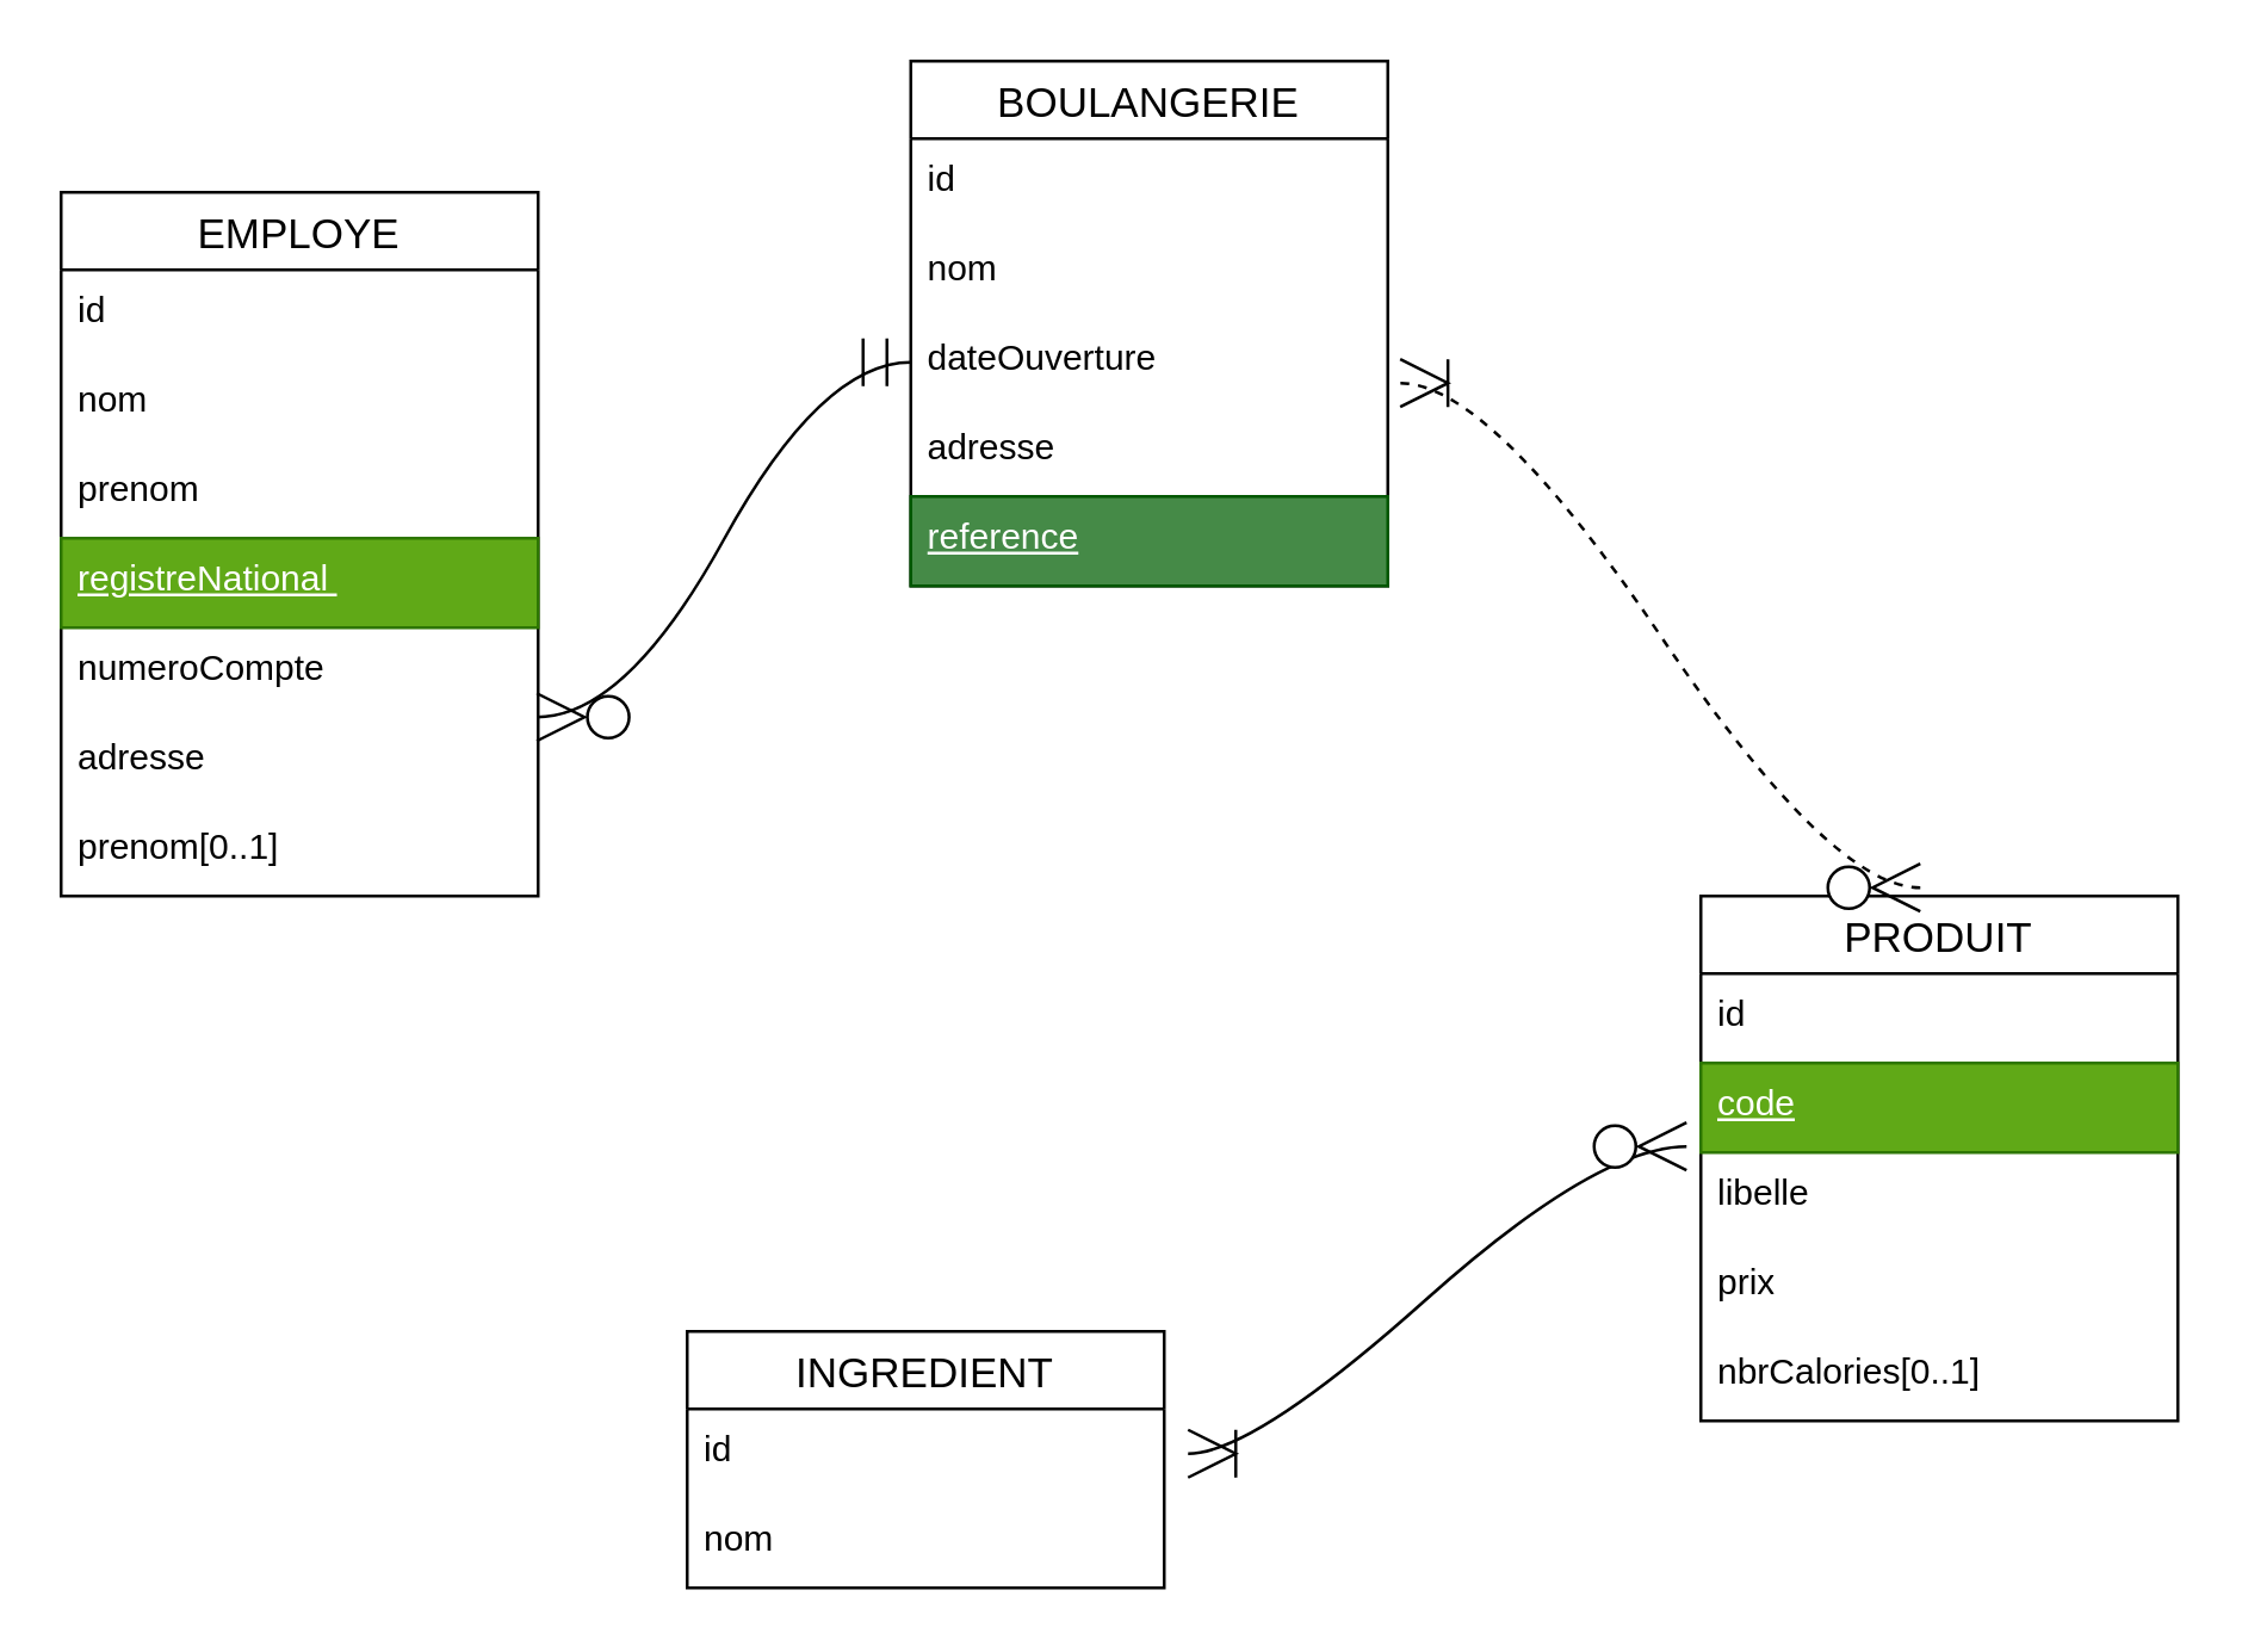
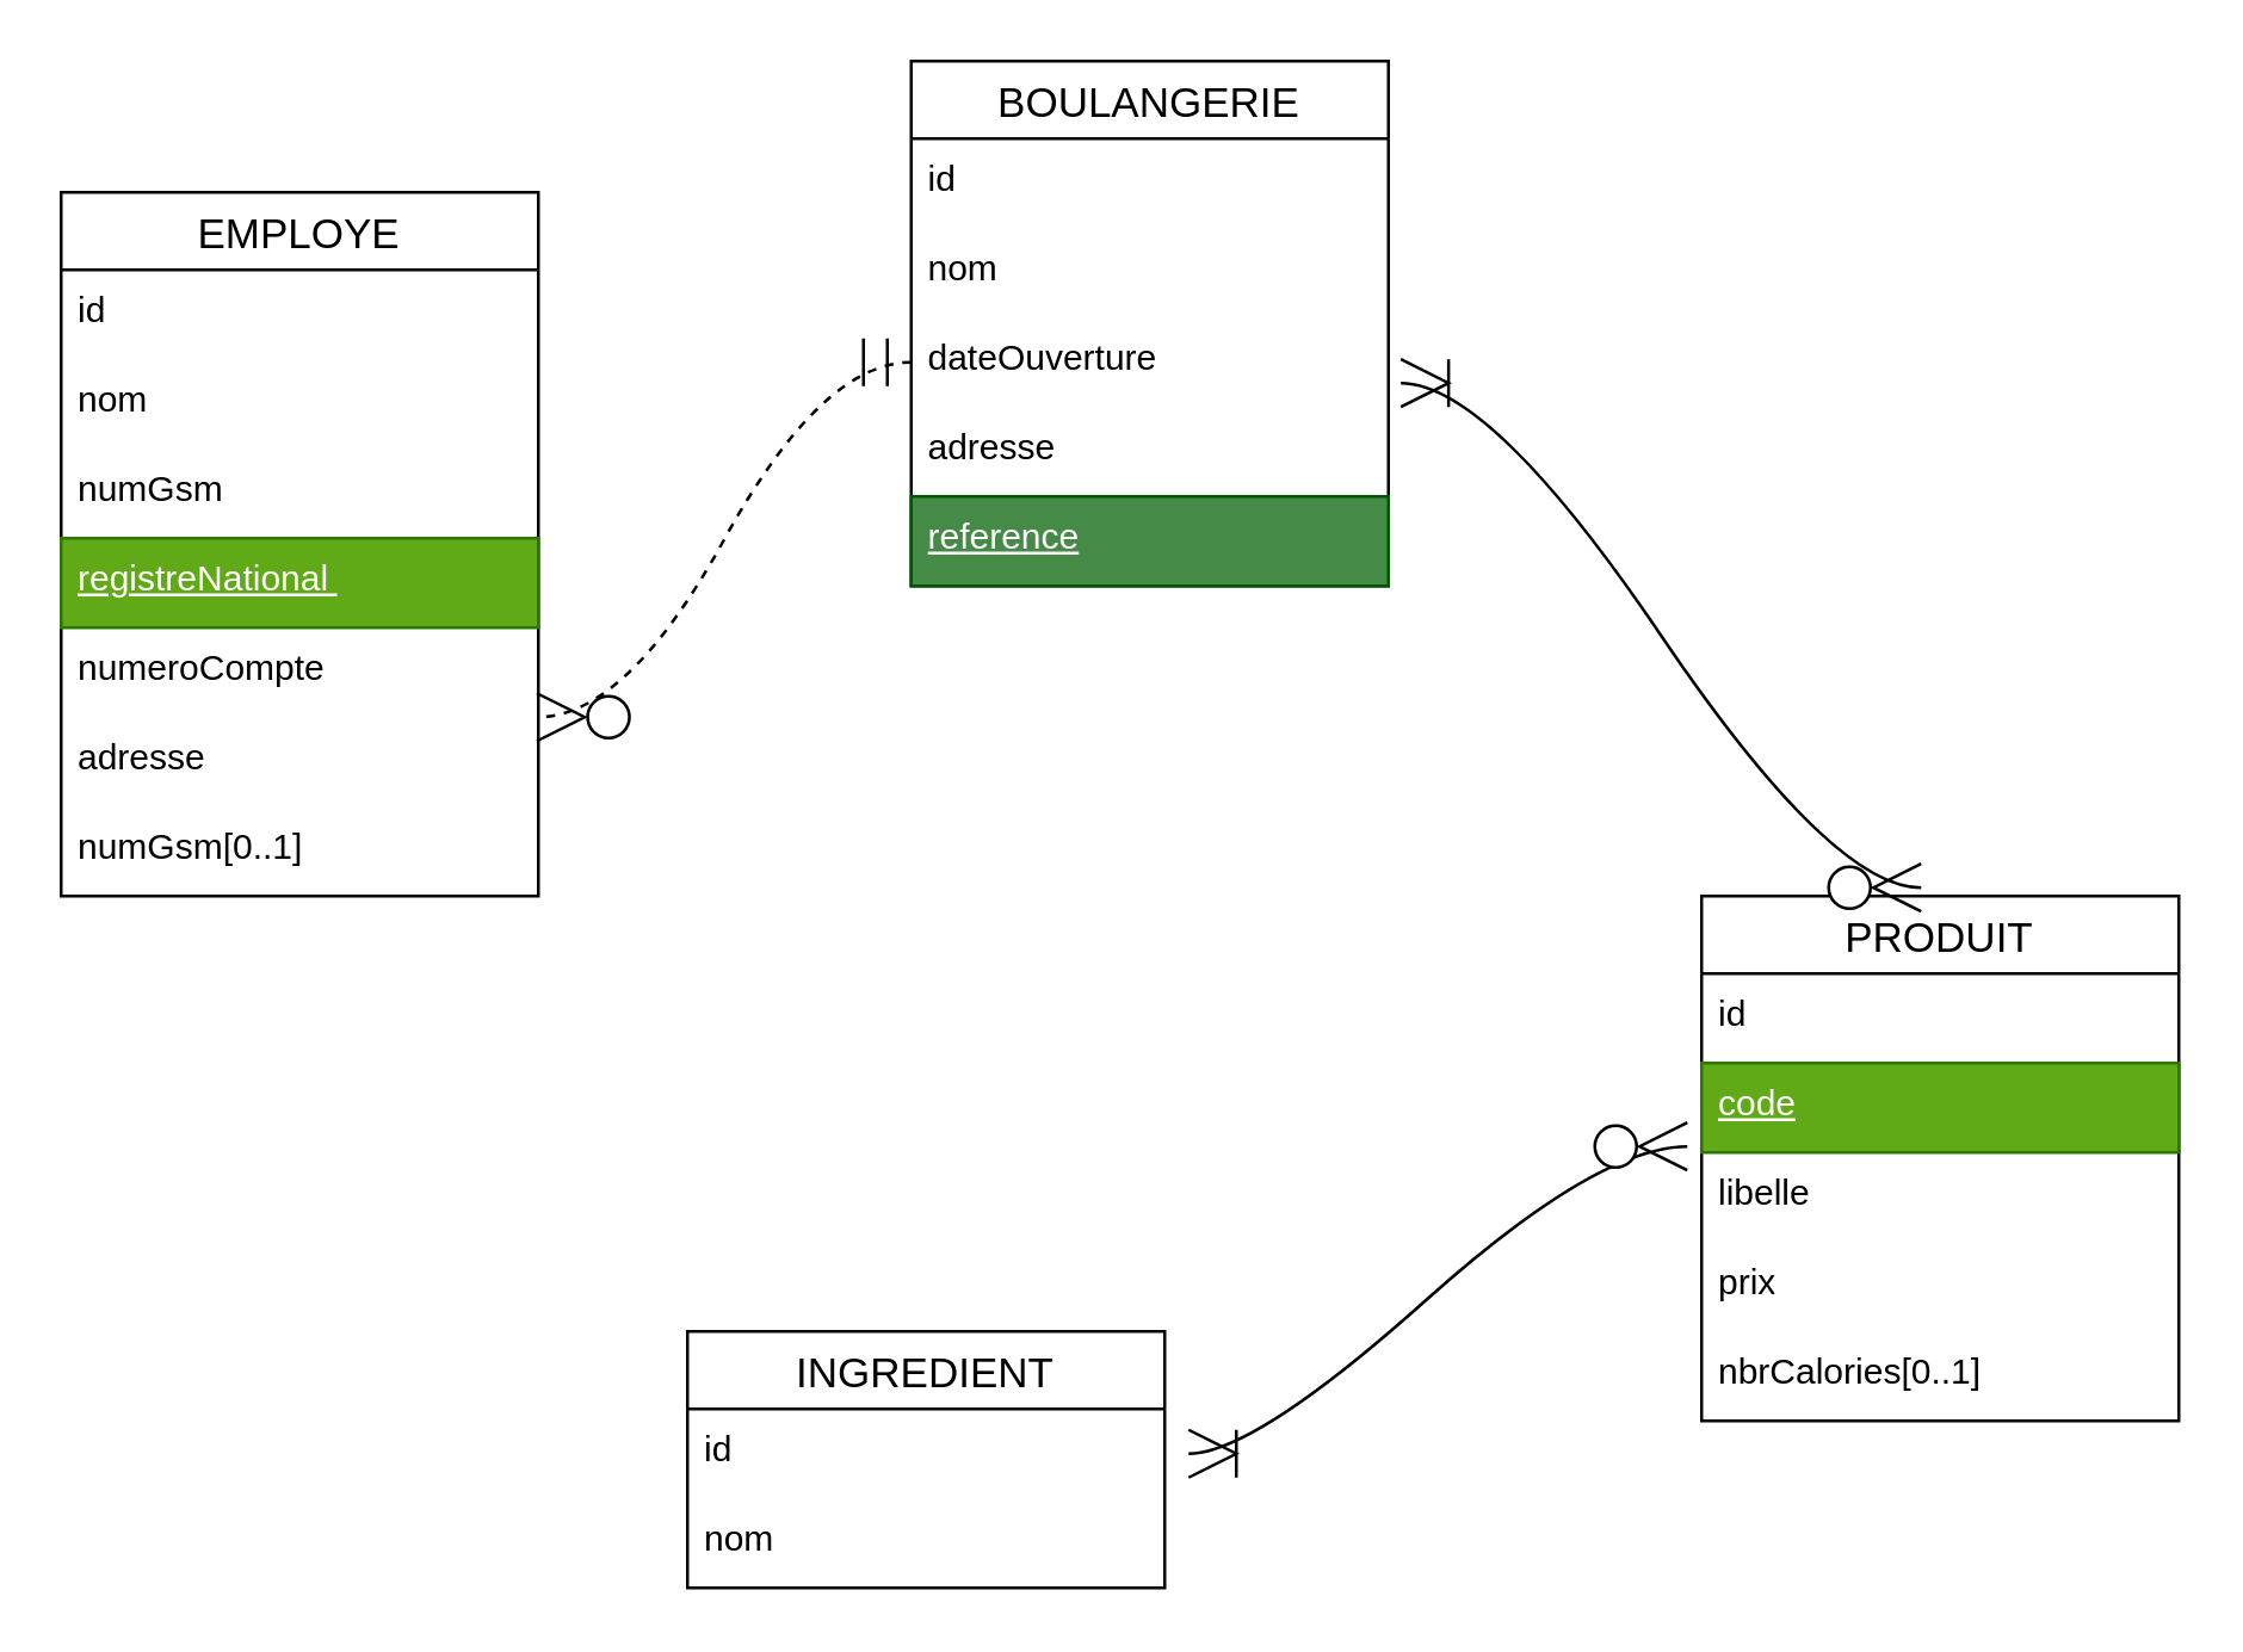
- <mxCell id="5" value="prenom&amp;nbsp;" style="text;strokeColor=none;fillColor=none;spacingLeft=4;spacingRight=4;overflow=hidden;rotatable=0;points=[[0,0.5],[1,0.5]];portConstraint=eastwest;fontSize=12;whiteSpace=wrap;html=1;" parent="2" vertex="1"><mxGeometry y="86" width="160" height="30" as="geometry" /></mxCell>
+ <mxCell id="5" value="numGsm&amp;nbsp;" style="text;strokeColor=none;fillColor=none;spacingLeft=4;spacingRight=4;overflow=hidden;rotatable=0;points=[[0,0.5],[1,0.5]];portConstraint=eastwest;fontSize=12;whiteSpace=wrap;html=1;" parent="2" vertex="1"><mxGeometry y="86" width="160" height="30" as="geometry" /></mxCell>
- <mxCell id="27" value="" style="edgeStyle=entityRelationEdgeStyle;fontSize=12;html=1;endArrow=ERzeroToMany;startArrow=ERmandOne;rounded=0;startSize=14;endSize=14;sourcePerimeterSpacing=8;targetPerimeterSpacing=8;curved=1;entryX=0.997;entryY=1;entryDx=0;entryDy=0;entryPerimeter=0;exitX=0;exitY=0.5;exitDx=0;exitDy=0;" parent="1" source="13" target="7" edge="1"><mxGeometry width="100" height="100" relative="1" as="geometry"><mxPoint x="180" y="260" as="sourcePoint" /><mxPoint x="311" y="94" as="targetPoint" /></mxGeometry></mxCell>
+ <mxCell id="27" value="" style="edgeStyle=entityRelationEdgeStyle;fontSize=12;html=1;endArrow=ERzeroToMany;startArrow=ERmandOne;rounded=0;startSize=14;endSize=14;sourcePerimeterSpacing=8;targetPerimeterSpacing=8;curved=1;entryX=0.997;entryY=1;entryDx=0;entryDy=0;entryPerimeter=0;exitX=0;exitY=0.5;exitDx=0;exitDy=0;dashed=1;" parent="1" source="13" target="7" edge="1"><mxGeometry width="100" height="100" relative="1" as="geometry"><mxPoint x="180" y="260" as="sourcePoint" /><mxPoint x="311" y="94" as="targetPoint" /></mxGeometry></mxCell>
- <mxCell id="26" value="" style="edgeStyle=entityRelationEdgeStyle;fontSize=12;html=1;endArrow=ERoneToMany;startArrow=ERzeroToMany;rounded=0;startSize=14;endSize=14;sourcePerimeterSpacing=8;targetPerimeterSpacing=8;curved=1;entryX=1.026;entryY=0.733;entryDx=0;entryDy=0;entryPerimeter=0;exitX=0.46;exitY=-0.016;exitDx=0;exitDy=0;exitPerimeter=0;dashed=1;" parent="1" source="16" target="13" edge="1"><mxGeometry width="100" height="100" relative="1" as="geometry"><mxPoint x="330" y="290" as="sourcePoint" /><mxPoint x="430" y="190" as="targetPoint" /></mxGeometry></mxCell>
+ <mxCell id="26" value="" style="edgeStyle=entityRelationEdgeStyle;fontSize=12;html=1;endArrow=ERoneToMany;startArrow=ERzeroToMany;rounded=0;startSize=14;endSize=14;sourcePerimeterSpacing=8;targetPerimeterSpacing=8;curved=1;entryX=1.026;entryY=0.733;entryDx=0;entryDy=0;entryPerimeter=0;exitX=0.46;exitY=-0.016;exitDx=0;exitDy=0;exitPerimeter=0;" parent="1" source="16" target="13" edge="1"><mxGeometry width="100" height="100" relative="1" as="geometry"><mxPoint x="330" y="290" as="sourcePoint" /><mxPoint x="430" y="190" as="targetPoint" /></mxGeometry></mxCell>
- <mxCell id="9" value="prenom[0..1]" style="text;strokeColor=none;fillColor=none;spacingLeft=4;spacingRight=4;overflow=hidden;rotatable=0;points=[[0,0.5],[1,0.5]];portConstraint=eastwest;fontSize=12;whiteSpace=wrap;html=1;" parent="2" vertex="1"><mxGeometry y="206" width="160" height="30" as="geometry" /></mxCell>
+ <mxCell id="9" value="numGsm[0..1]" style="text;strokeColor=none;fillColor=none;spacingLeft=4;spacingRight=4;overflow=hidden;rotatable=0;points=[[0,0.5],[1,0.5]];portConstraint=eastwest;fontSize=12;whiteSpace=wrap;html=1;" parent="2" vertex="1"><mxGeometry y="206" width="160" height="30" as="geometry" /></mxCell>
